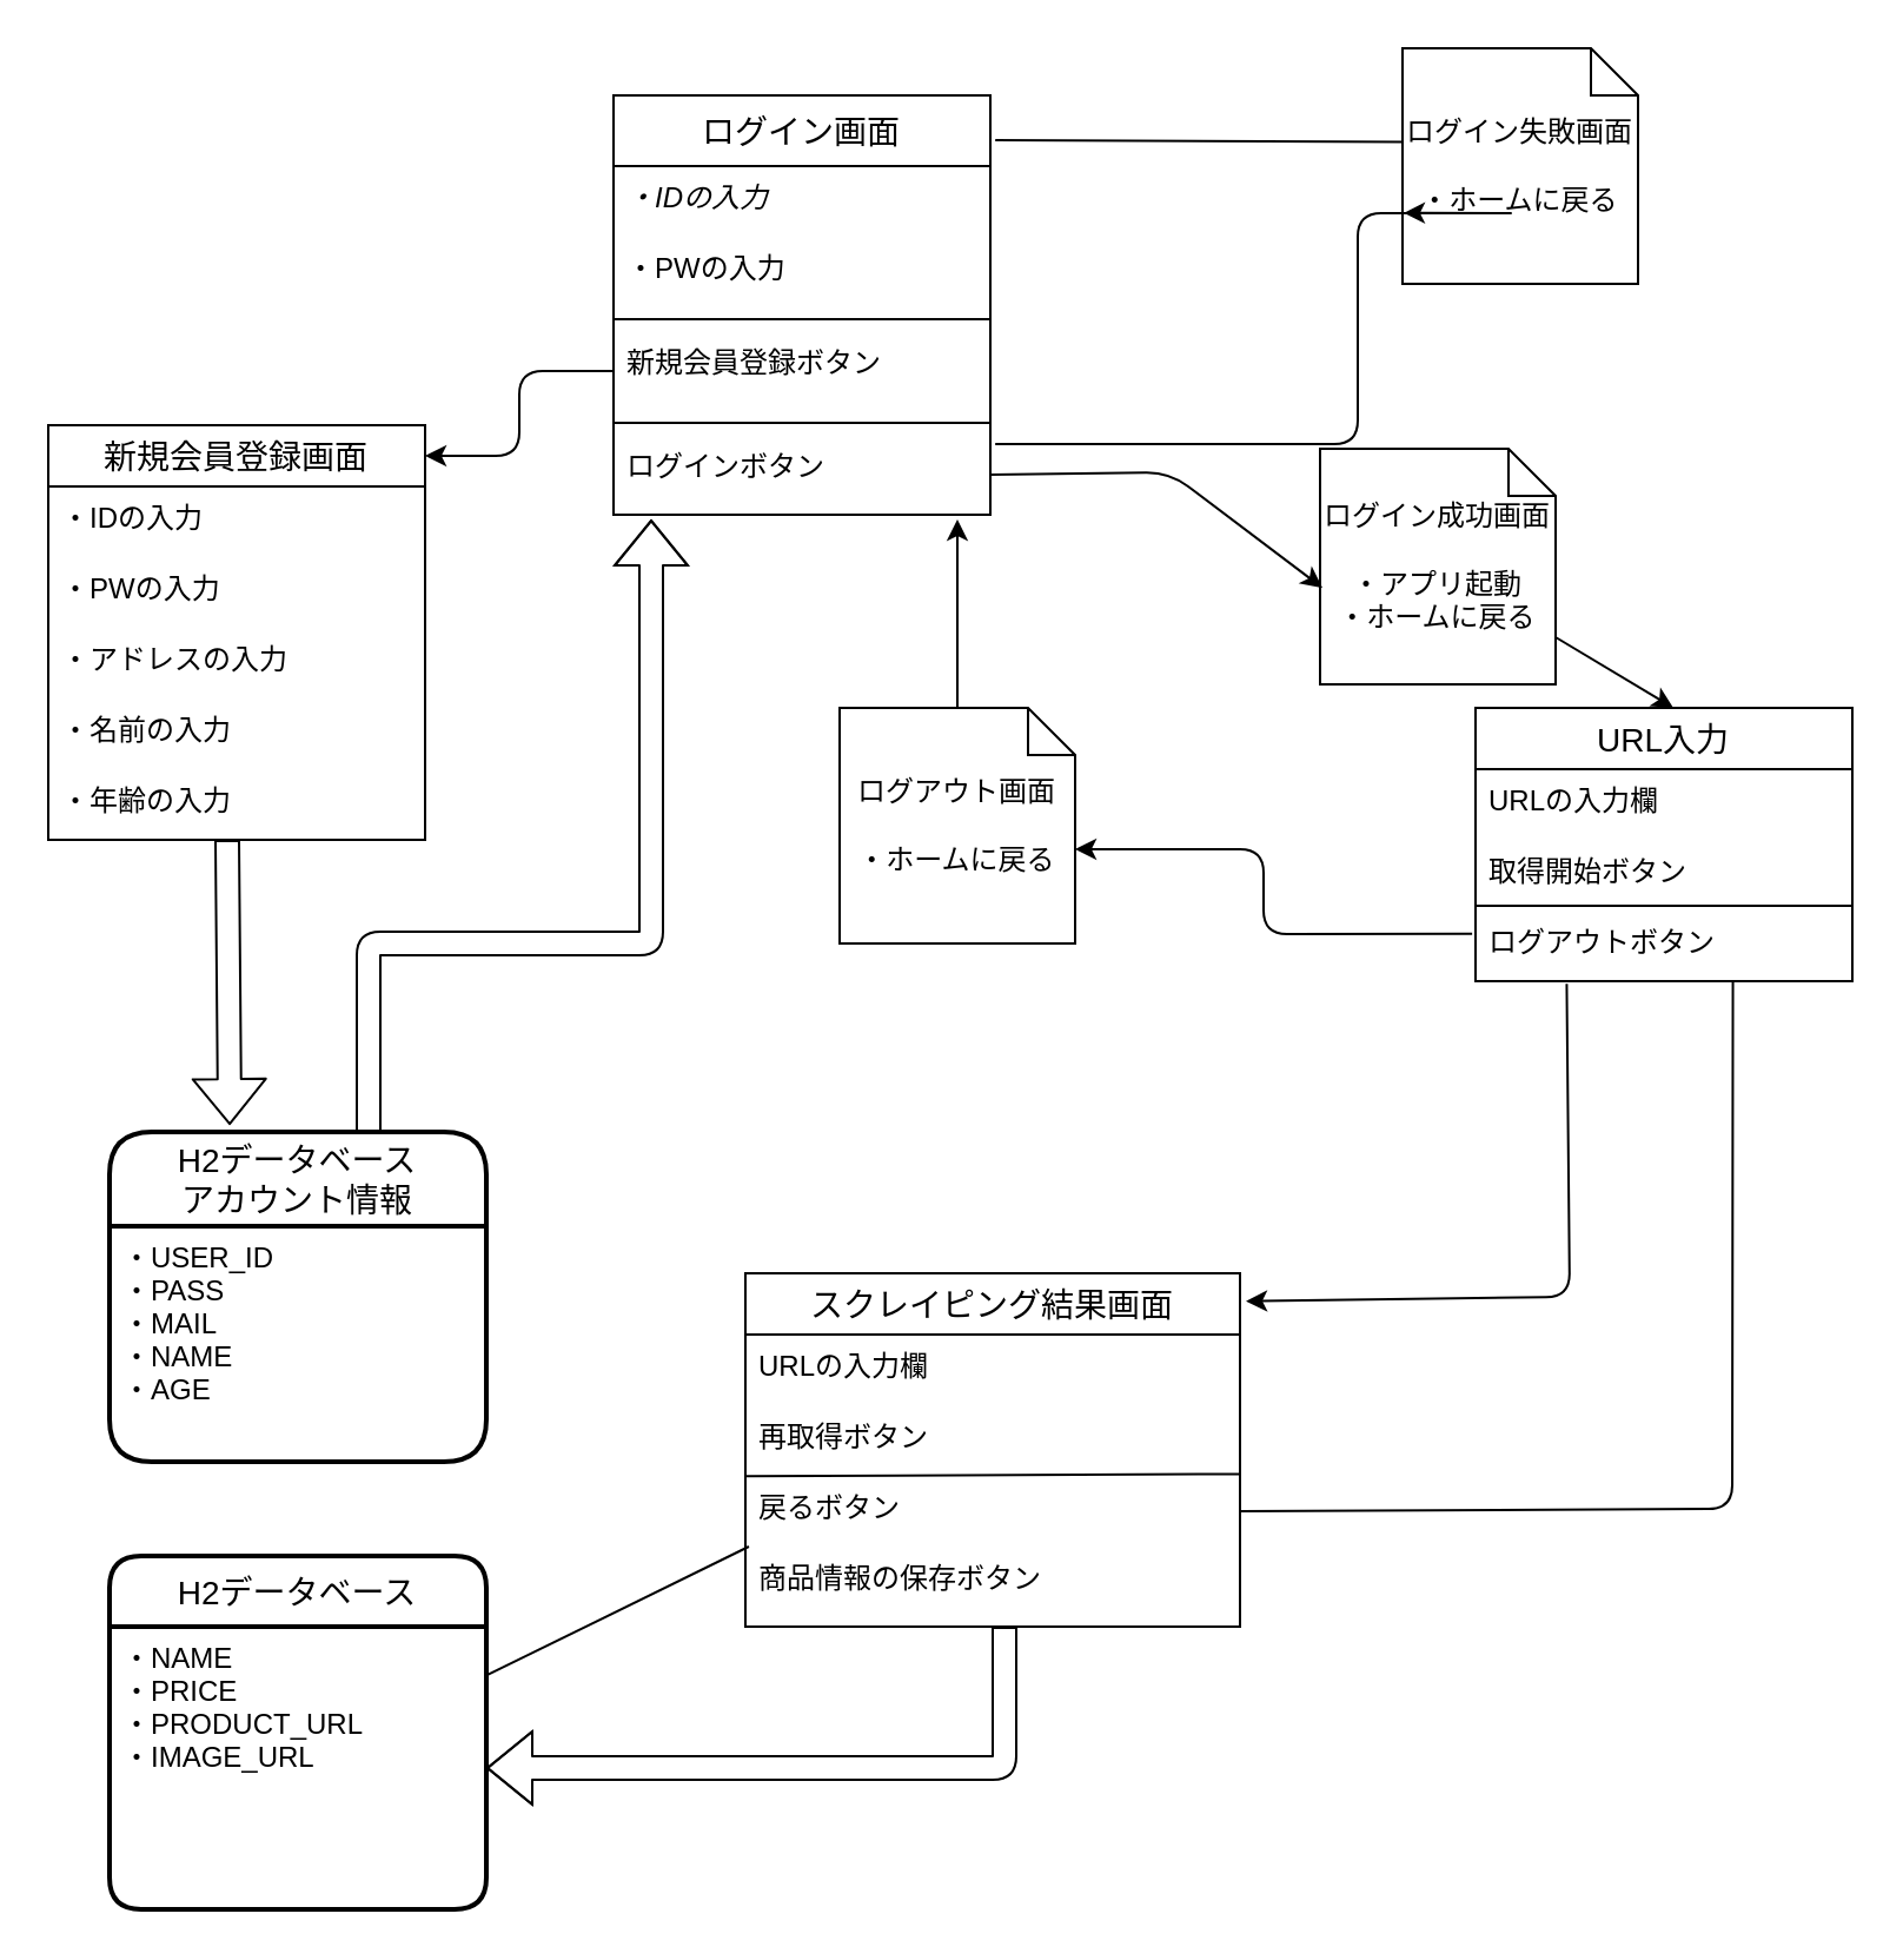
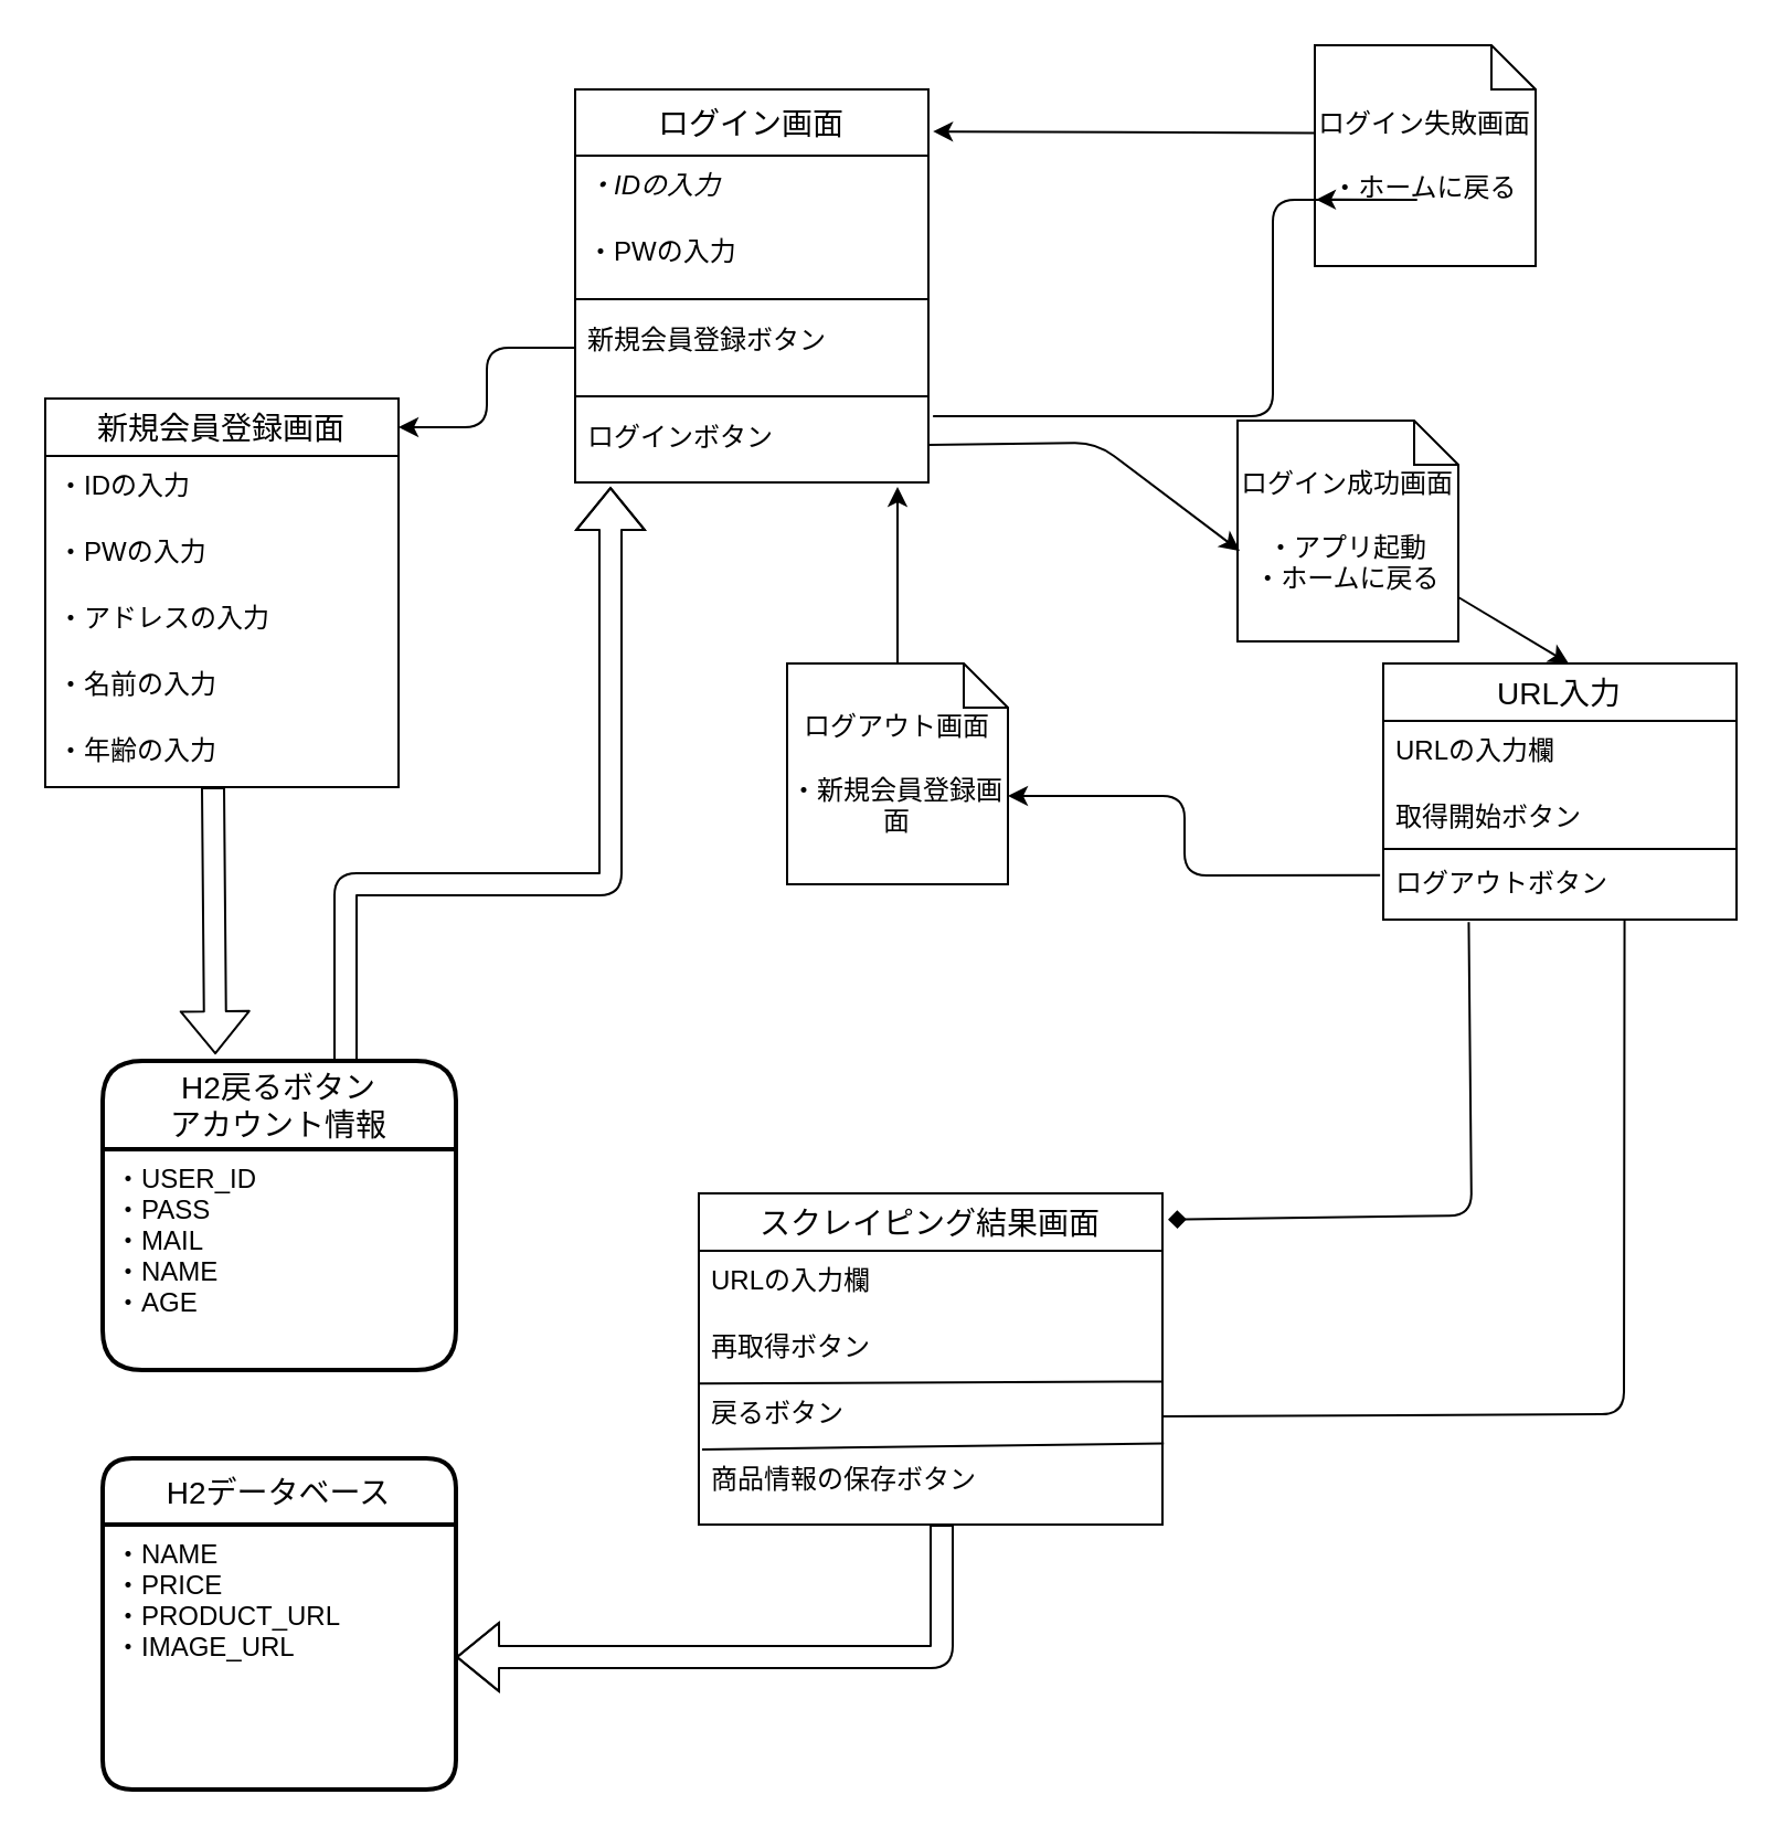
- <mxCell id="22" value="" style="endArrow=none;html=1;entryX=1.013;entryY=0.107;entryDx=0;entryDy=0;entryPerimeter=0;exitX=0;exitY=0.398;exitDx=0;exitDy=0;exitPerimeter=0;" parent="1" source="20" target="6" edge="1"><mxGeometry width="50" height="50" relative="1" as="geometry"><mxPoint x="656" y="60" as="sourcePoint" /><mxPoint x="686" y="120" as="targetPoint" /></mxGeometry></mxCell>
+ <mxCell id="22" value="" style="endArrow=classic;html=1;entryX=1.013;entryY=0.107;entryDx=0;entryDy=0;entryPerimeter=0;exitX=0;exitY=0.398;exitDx=0;exitDy=0;exitPerimeter=0;" parent="1" source="20" target="6" edge="1"><mxGeometry width="50" height="50" relative="1" as="geometry"><mxPoint x="656" y="60" as="sourcePoint" /><mxPoint x="686" y="120" as="targetPoint" /></mxGeometry></mxCell>
- <mxCell id="23" value="ログアウト画面&lt;br&gt;&lt;br&gt;・ホームに戻る" style="shape=note;size=20;whiteSpace=wrap;html=1;" parent="1" vertex="1"><mxGeometry x="356" y="300" width="100" height="100" as="geometry" /></mxCell>
+ <mxCell id="23" value="ログアウト画面&lt;br&gt;&lt;br&gt;・新規会員登録画面" style="shape=note;size=20;whiteSpace=wrap;html=1;" parent="1" vertex="1"><mxGeometry x="356" y="300" width="100" height="100" as="geometry" /></mxCell>
- <mxCell id="25" value="H2データベース&#10;アカウント情報" style="swimlane;childLayout=stackLayout;horizontal=1;startSize=40;horizontalStack=0;rounded=1;fontSize=14;fontStyle=0;strokeWidth=2;resizeParent=0;resizeLast=1;shadow=0;dashed=0;align=center;" parent="1" vertex="1"><mxGeometry x="46" y="480" width="160" height="140" as="geometry" /></mxCell>
+ <mxCell id="25" value="H2戻るボタン&#10;アカウント情報" style="swimlane;childLayout=stackLayout;horizontal=1;startSize=40;horizontalStack=0;rounded=1;fontSize=14;fontStyle=0;strokeWidth=2;resizeParent=0;resizeLast=1;shadow=0;dashed=0;align=center;" parent="1" vertex="1"><mxGeometry x="46" y="480" width="160" height="140" as="geometry" /></mxCell>
- <mxCell id="42" value="" style="endArrow=classic;html=1;entryX=1.012;entryY=0.079;entryDx=0;entryDy=0;entryPerimeter=0;exitX=0.242;exitY=1.037;exitDx=0;exitDy=0;exitPerimeter=0;" parent="1" source="30" target="32" edge="1"><mxGeometry width="50" height="50" relative="1" as="geometry"><mxPoint x="606" y="490" as="sourcePoint" /><mxPoint x="656" y="440" as="targetPoint" /><Array as="points"><mxPoint x="666" y="550" /></Array></mxGeometry></mxCell>
+ <mxCell id="42" value="" style="endArrow=diamond;html=1;entryX=1.012;entryY=0.079;entryDx=0;entryDy=0;entryPerimeter=0;exitX=0.242;exitY=1.037;exitDx=0;exitDy=0;exitPerimeter=0;" parent="1" source="30" target="32" edge="1"><mxGeometry width="50" height="50" relative="1" as="geometry"><mxPoint x="606" y="490" as="sourcePoint" /><mxPoint x="656" y="440" as="targetPoint" /><Array as="points"><mxPoint x="666" y="550" /></Array></mxGeometry></mxCell>
- <mxCell id="37" value="" style="endArrow=none;html=1;exitX=0.007;exitY=0;exitDx=0;exitDy=0;exitPerimeter=0;" parent="32" source="36" target="44" edge="1"><mxGeometry width="50" height="50" relative="1" as="geometry"><mxPoint x="120" y="-100" as="sourcePoint" /><mxPoint x="170" y="-150" as="targetPoint" /></mxGeometry></mxCell>
+ <mxCell id="37" value="" style="endArrow=none;html=1;exitX=0.007;exitY=0;exitDx=0;exitDy=0;exitPerimeter=0;entryX=1.003;entryY=0.91;entryDx=0;entryDy=0;entryPerimeter=0;" parent="32" source="36" target="35" edge="1"><mxGeometry width="50" height="50" relative="1" as="geometry"><mxPoint x="120" y="-100" as="sourcePoint" /><mxPoint x="170" y="-150" as="targetPoint" /></mxGeometry></mxCell>
